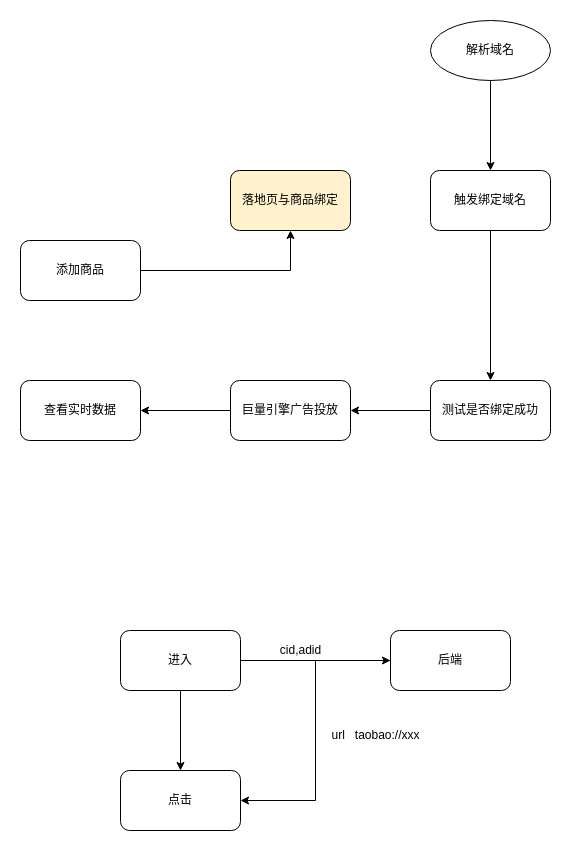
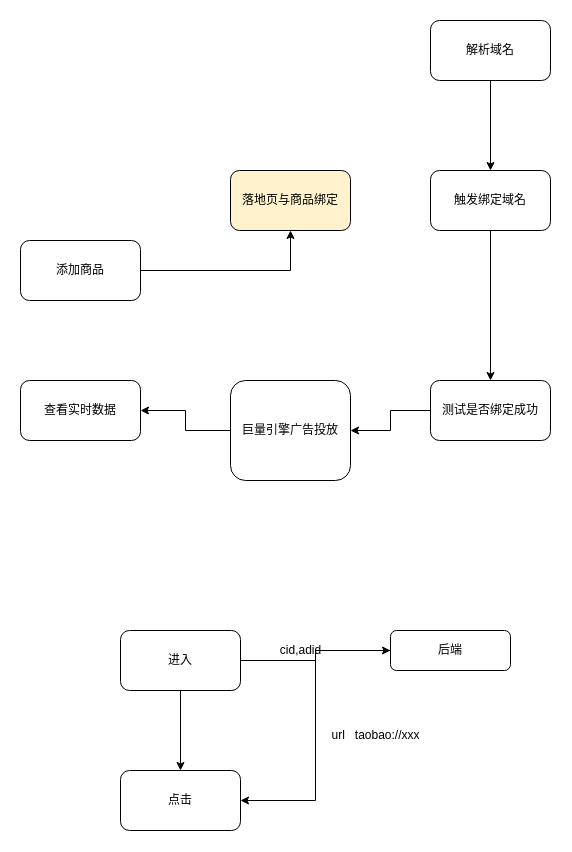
- <mxCell id="9" value="解析域名" style="ellipse;whiteSpace=wrap;html=1;" vertex="1" parent="1"><mxGeometry x="430" y="20" width="120" height="60" as="geometry" /></mxCell>
+ <mxCell id="9" value="解析域名" style="rounded=1;whiteSpace=wrap;html=1;" vertex="1" parent="1"><mxGeometry x="430" y="20" width="120" height="60" as="geometry" /></mxCell>
- <mxCell id="3" value="巨量引擎广告投放" style="rounded=1;whiteSpace=wrap;html=1;" vertex="1" parent="1"><mxGeometry x="230" y="380" width="120" height="60" as="geometry" /></mxCell>
+ <mxCell id="3" value="巨量引擎广告投放" style="rounded=1;whiteSpace=wrap;html=1;" vertex="1" parent="1"><mxGeometry x="230" y="380" width="120" height="100" as="geometry" /></mxCell>
- <mxCell id="18" value="后端" style="rounded=1;whiteSpace=wrap;html=1;" vertex="1" parent="1"><mxGeometry x="390" y="630" width="120" height="60" as="geometry" /></mxCell>
+ <mxCell id="18" value="后端" style="rounded=1;whiteSpace=wrap;html=1;" vertex="1" parent="1"><mxGeometry x="390" y="630" width="120" height="40" as="geometry" /></mxCell>
